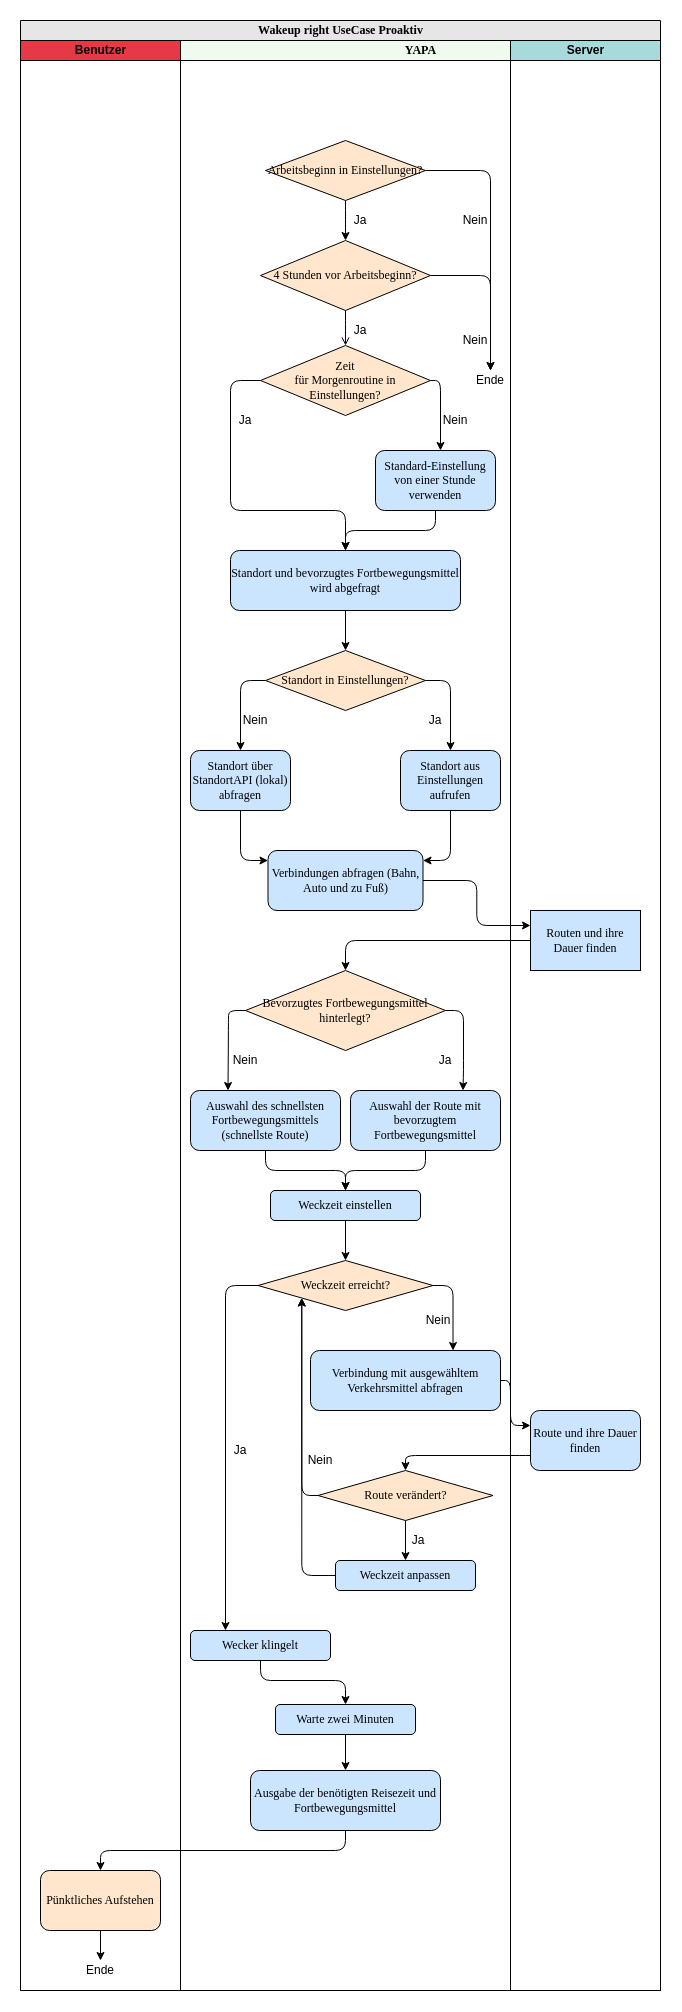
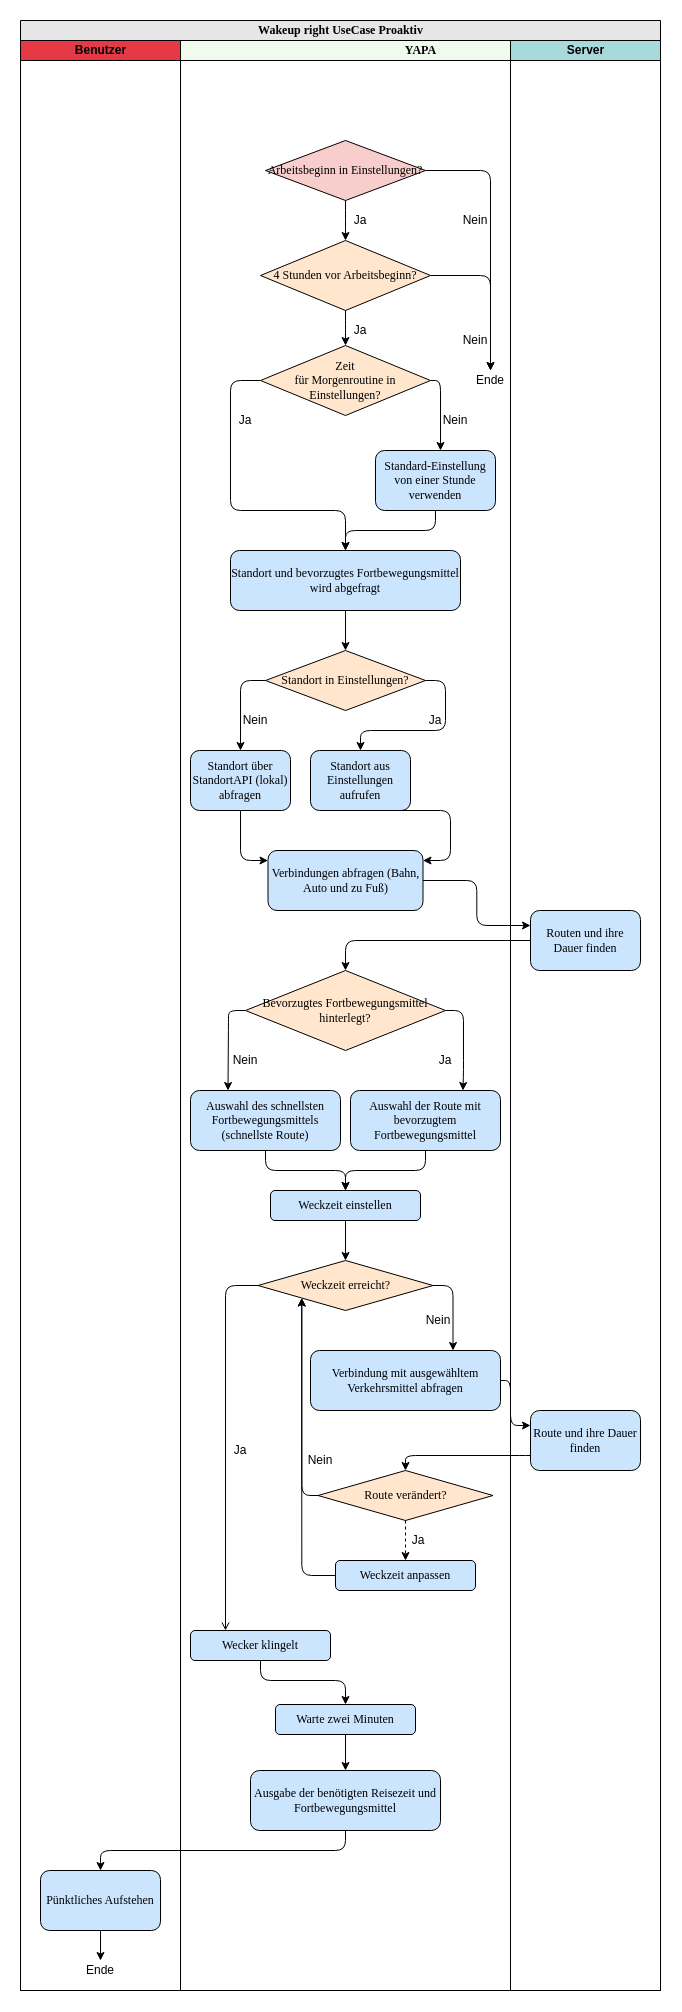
- <mxCell id="46" value="Arbeitsbeginn in Einstellungen?" style="rhombus;whiteSpace=wrap;html=1;rounded=0;shadow=0;labelBackgroundColor=none;strokeWidth=1;fontFamily=Verdana;fontSize=12;align=center;fillColor=#FFE6CC;" vertex="1" parent="7"><mxGeometry x="85" y="100" width="160" height="60" as="geometry" /></mxCell>
+ <mxCell id="46" value="Arbeitsbeginn in Einstellungen?" style="rhombus;whiteSpace=wrap;html=1;rounded=0;shadow=0;labelBackgroundColor=none;strokeWidth=1;fontFamily=Verdana;fontSize=12;align=center;fillColor=#f8cecc;" vertex="1" parent="7"><mxGeometry x="85" y="100" width="160" height="60" as="geometry" /></mxCell>
- <mxCell id="16" style="edgeStyle=orthogonalEdgeStyle;rounded=1;orthogonalLoop=1;jettySize=auto;html=1;fontSize=12;exitX=0.5;exitY=1;exitDx=0;exitDy=0;endArrow=open;" edge="1" parent="7" source="9" target="14"><mxGeometry relative="1" as="geometry"><mxPoint x="175" y="220" as="sourcePoint" /><mxPoint x="175" y="260" as="targetPoint" /></mxGeometry></mxCell>
+ <mxCell id="16" style="edgeStyle=orthogonalEdgeStyle;rounded=1;orthogonalLoop=1;jettySize=auto;html=1;fontSize=12;exitX=0.5;exitY=1;exitDx=0;exitDy=0;" edge="1" parent="7" source="9" target="14"><mxGeometry relative="1" as="geometry"><mxPoint x="175" y="220" as="sourcePoint" /><mxPoint x="175" y="260" as="targetPoint" /></mxGeometry></mxCell>
- <mxCell id="23" value="&lt;font style=&quot;font-size: 12px&quot;&gt;Standort aus Einstellungen aufrufen&lt;/font&gt;" style="rounded=1;whiteSpace=wrap;html=1;shadow=0;labelBackgroundColor=none;strokeWidth=1;fontFamily=Verdana;fontSize=8;align=center;fillColor=#CCE5FF;" vertex="1" parent="7"><mxGeometry x="220" y="710" width="100" height="60" as="geometry" /></mxCell>
+ <mxCell id="23" value="&lt;font style=&quot;font-size: 12px&quot;&gt;Standort aus Einstellungen aufrufen&lt;/font&gt;" style="rounded=1;whiteSpace=wrap;html=1;shadow=0;labelBackgroundColor=none;strokeWidth=1;fontFamily=Verdana;fontSize=8;align=center;fillColor=#CCE5FF;" vertex="1" parent="7"><mxGeometry x="130" y="710" width="100" height="60" as="geometry" /></mxCell>
- <mxCell id="29" value="&lt;font style=&quot;font-size: 12px&quot;&gt;Routen und ihre Dauer finden&lt;font style=&quot;font-size: 12px&quot;&gt;&lt;br&gt;&lt;/font&gt;&lt;/font&gt;" style="whiteSpace=wrap;html=1;shadow=0;labelBackgroundColor=none;strokeWidth=1;fontFamily=Verdana;fontSize=8;align=center;fillColor=#CCE5FF;rounded=0;" vertex="1" parent="7"><mxGeometry x="350" y="870" width="110" height="60" as="geometry" /></mxCell>
+ <mxCell id="29" value="&lt;font style=&quot;font-size: 12px&quot;&gt;Routen und ihre Dauer finden&lt;font style=&quot;font-size: 12px&quot;&gt;&lt;br&gt;&lt;/font&gt;&lt;/font&gt;" style="rounded=1;whiteSpace=wrap;html=1;shadow=0;labelBackgroundColor=none;strokeWidth=1;fontFamily=Verdana;fontSize=8;align=center;fillColor=#CCE5FF;" vertex="1" parent="7"><mxGeometry x="350" y="870" width="110" height="60" as="geometry" /></mxCell>
- <mxCell id="61" style="edgeStyle=orthogonalEdgeStyle;rounded=1;orthogonalLoop=1;jettySize=auto;html=1;exitX=0.5;exitY=1;exitDx=0;exitDy=0;entryX=0.5;entryY=0;entryDx=0;entryDy=0;" edge="1" parent="7" source="55" target="56"><mxGeometry relative="1" as="geometry"><mxPoint x="262.5" y="1255" as="sourcePoint" /><mxPoint x="282.5" y="1320" as="targetPoint" /><Array as="points"><mxPoint x="225" y="1520" /></Array></mxGeometry></mxCell>
+ <mxCell id="61" style="edgeStyle=orthogonalEdgeStyle;rounded=1;orthogonalLoop=1;jettySize=auto;html=1;exitX=0.5;exitY=1;exitDx=0;exitDy=0;entryX=0.5;entryY=0;entryDx=0;entryDy=0;dashed=1;" edge="1" parent="7" source="55" target="56"><mxGeometry relative="1" as="geometry"><mxPoint x="262.5" y="1255" as="sourcePoint" /><mxPoint x="282.5" y="1320" as="targetPoint" /><Array as="points"><mxPoint x="225" y="1520" /></Array></mxGeometry></mxCell>
- <mxCell id="68" style="edgeStyle=orthogonalEdgeStyle;rounded=1;orthogonalLoop=1;jettySize=auto;html=1;exitX=0;exitY=0.5;exitDx=0;exitDy=0;entryX=0.25;entryY=0;entryDx=0;entryDy=0;" edge="1" parent="7" source="53" target="67"><mxGeometry relative="1" as="geometry"><mxPoint x="165" y="1545" as="sourcePoint" /><mxPoint x="131.25" y="1267.5" as="targetPoint" /><Array as="points"><mxPoint x="45" y="1245" /></Array></mxGeometry></mxCell>
+ <mxCell id="68" style="edgeStyle=orthogonalEdgeStyle;rounded=1;orthogonalLoop=1;jettySize=auto;html=1;exitX=0;exitY=0.5;exitDx=0;exitDy=0;entryX=0.25;entryY=0;entryDx=0;entryDy=0;endArrow=open;" edge="1" parent="7" source="53" target="67"><mxGeometry relative="1" as="geometry"><mxPoint x="165" y="1545" as="sourcePoint" /><mxPoint x="131.25" y="1267.5" as="targetPoint" /><Array as="points"><mxPoint x="45" y="1245" /></Array></mxGeometry></mxCell>
- <mxCell id="4" value="&lt;font style=&quot;font-size: 12px&quot;&gt;Pünktliches Aufstehen&lt;br&gt;&lt;/font&gt;" style="rounded=1;whiteSpace=wrap;html=1;shadow=0;labelBackgroundColor=none;strokeWidth=1;fontFamily=Verdana;fontSize=8;align=center;fillColor=#ffe6cc;" vertex="1" parent="3"><mxGeometry x="20" y="1830" width="120" height="60" as="geometry" /></mxCell>
+ <mxCell id="4" value="&lt;font style=&quot;font-size: 12px&quot;&gt;Pünktliches Aufstehen&lt;br&gt;&lt;/font&gt;" style="rounded=1;whiteSpace=wrap;html=1;shadow=0;labelBackgroundColor=none;strokeWidth=1;fontFamily=Verdana;fontSize=8;align=center;fillColor=#CCE5FF;" vertex="1" parent="3"><mxGeometry x="20" y="1830" width="120" height="60" as="geometry" /></mxCell>
